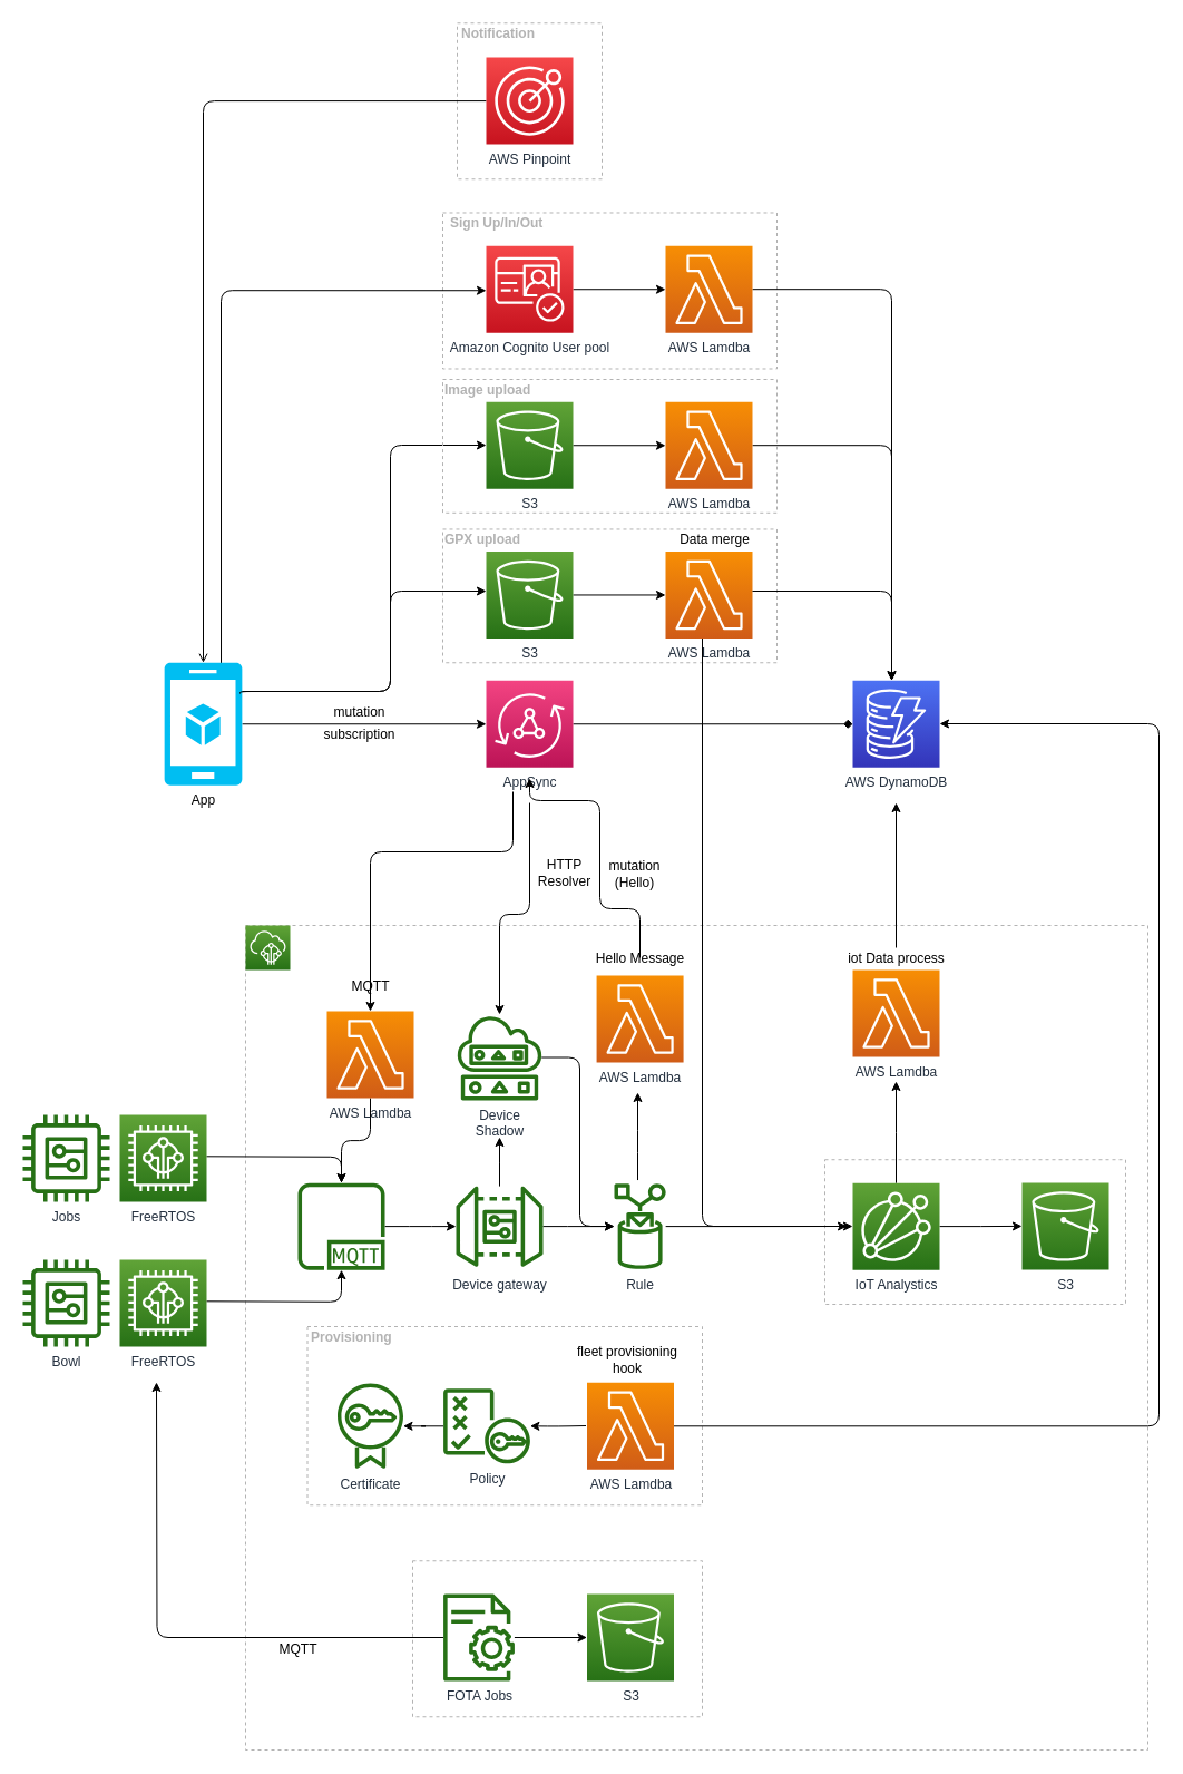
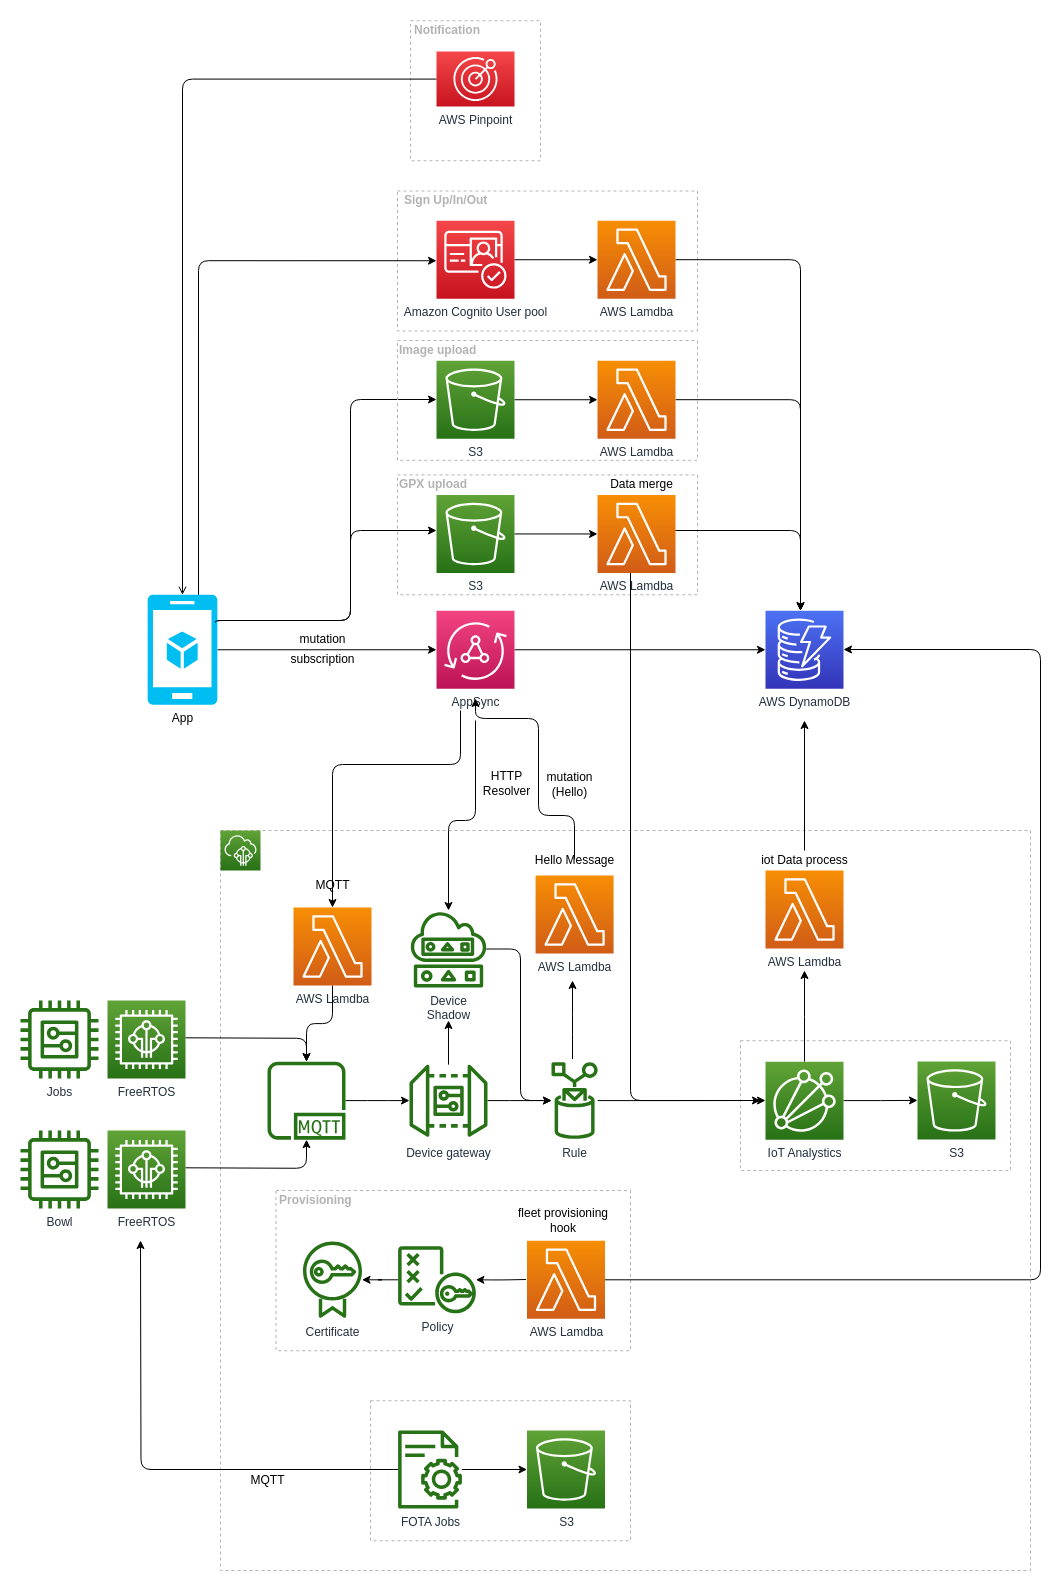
- <mxCell id="37" value="AWS Pinpoint" style="outlineConnect=0;fontColor=#232F3E;gradientColor=#F54749;gradientDirection=north;fillColor=#C7131F;strokeColor=#ffffff;dashed=0;verticalLabelPosition=bottom;verticalAlign=top;align=center;html=1;fontSize=12;fontStyle=0;aspect=fixed;shape=mxgraph.aws4.resourceIcon;resIcon=mxgraph.aws4.pinpoint;rounded=1;" parent="1" vertex="1"><mxGeometry x="436" y="51.12" width="78" height="78" as="geometry" /></mxCell>
+ <mxCell id="37" value="AWS Pinpoint" style="outlineConnect=0;fontColor=#232F3E;gradientColor=#F54749;gradientDirection=north;fillColor=#C7131F;strokeColor=#ffffff;dashed=0;verticalLabelPosition=bottom;verticalAlign=top;align=center;html=1;fontSize=12;fontStyle=0;aspect=fixed;shape=mxgraph.aws4.resourceIcon;resIcon=mxgraph.aws4.pinpoint;rounded=1;" parent="1" vertex="1"><mxGeometry x="436" y="51.12" width="78" height="55" as="geometry" /></mxCell>
- <mxCell id="15" style="edgeStyle=orthogonalEdgeStyle;rounded=0;orthogonalLoop=1;jettySize=auto;html=1;fontColor=#B3B3B3;endArrow=diamond;" parent="1" source="16" target="19" edge="1"><mxGeometry relative="1" as="geometry" /></mxCell>
+ <mxCell id="15" style="edgeStyle=orthogonalEdgeStyle;rounded=0;orthogonalLoop=1;jettySize=auto;html=1;fontColor=#B3B3B3;" parent="1" source="16" target="19" edge="1"><mxGeometry relative="1" as="geometry" /></mxCell>
